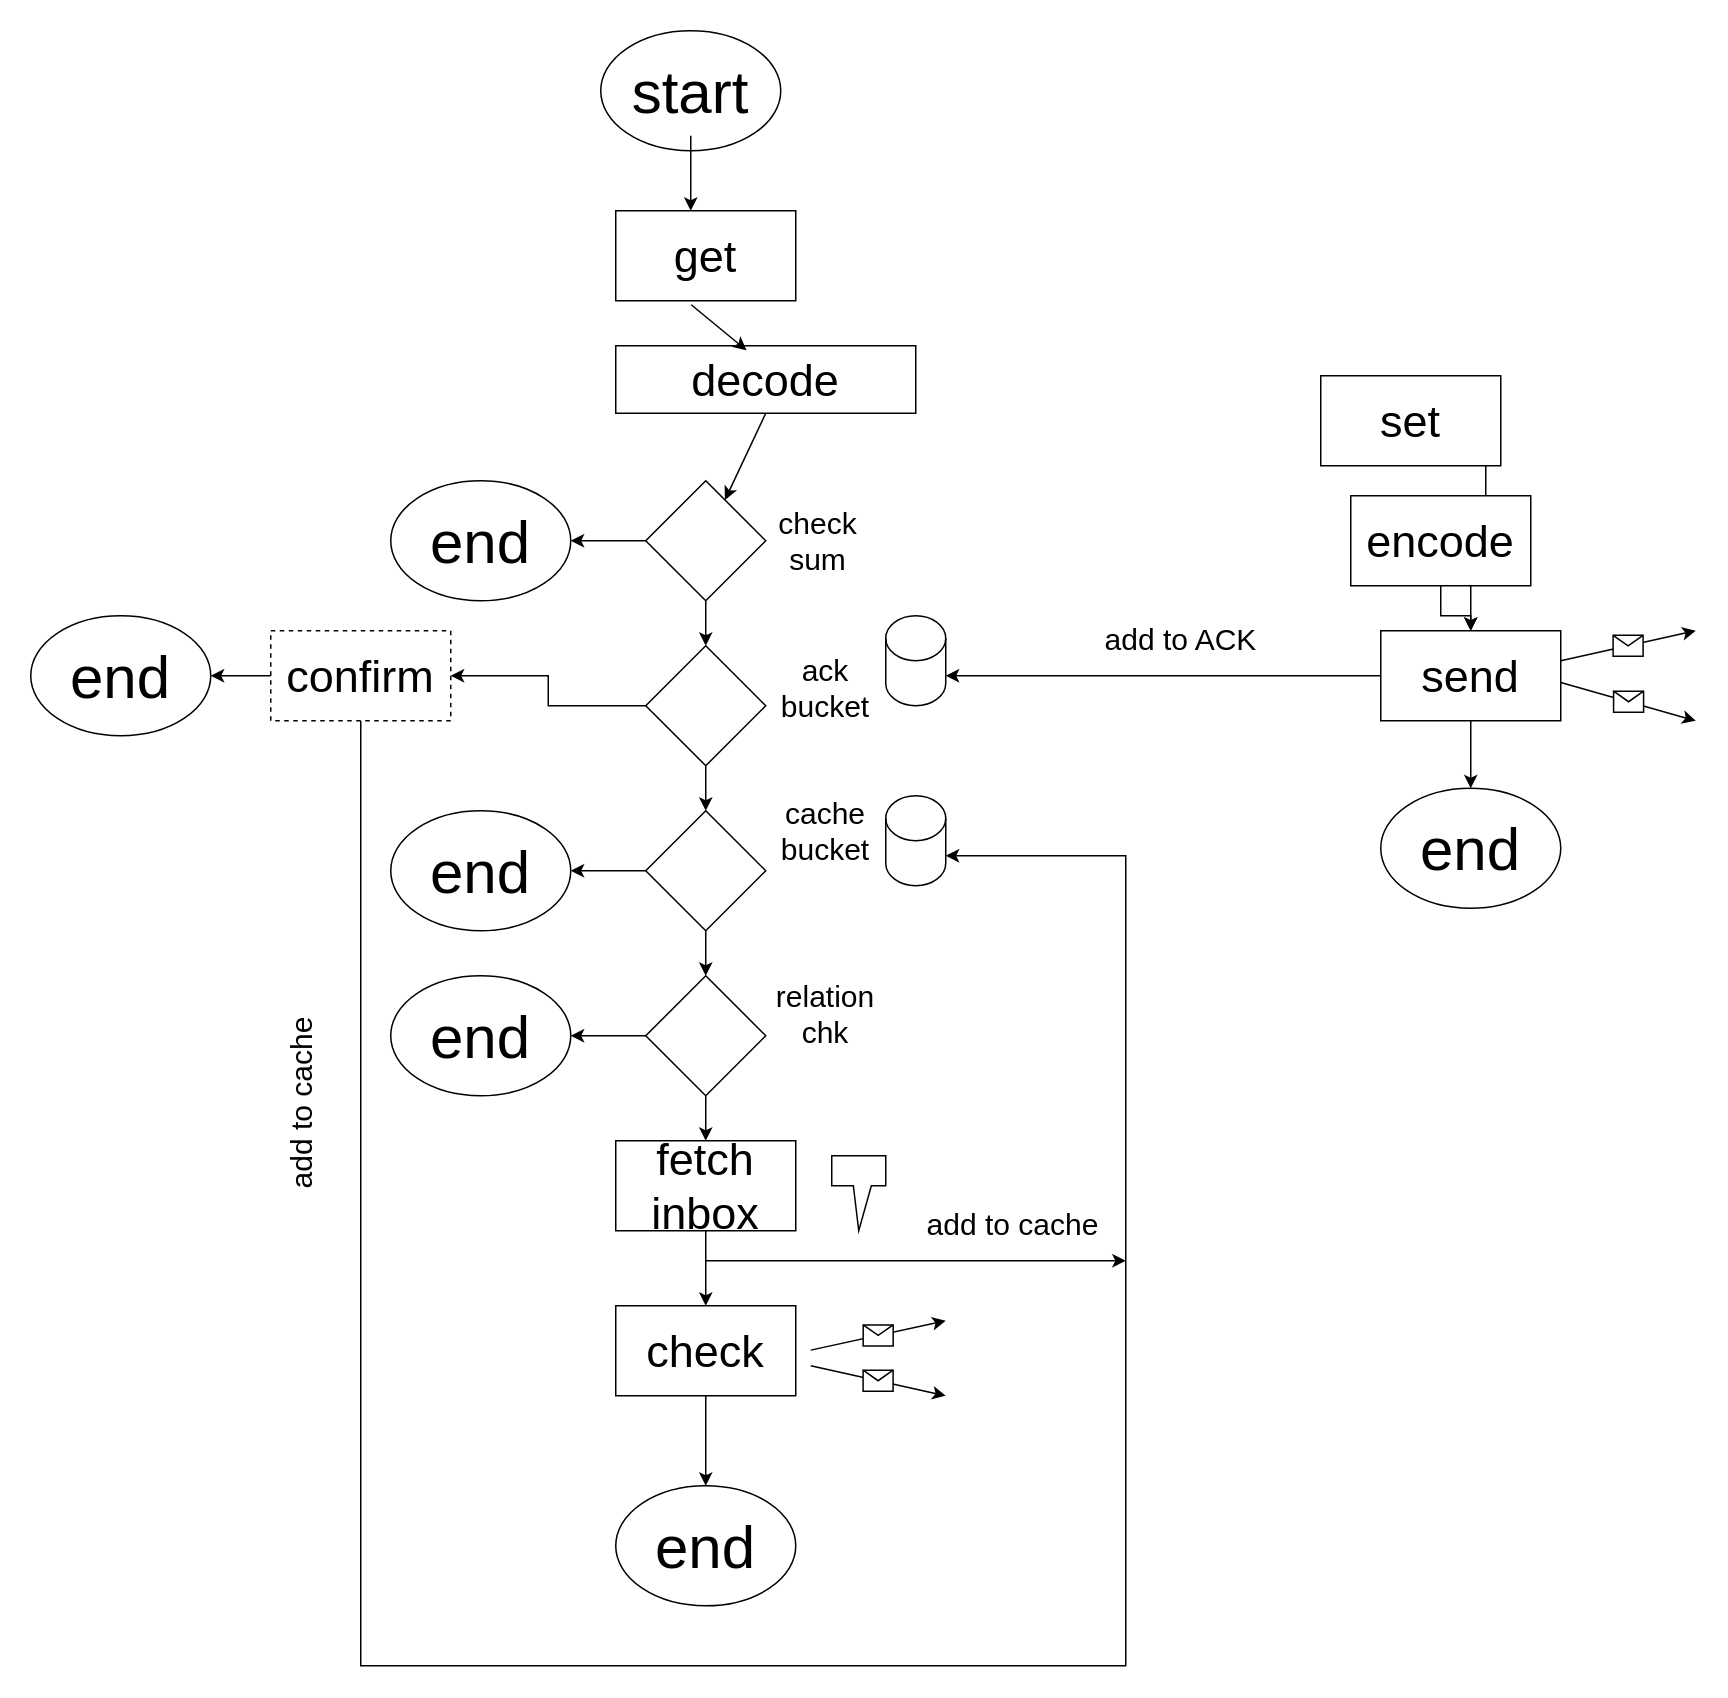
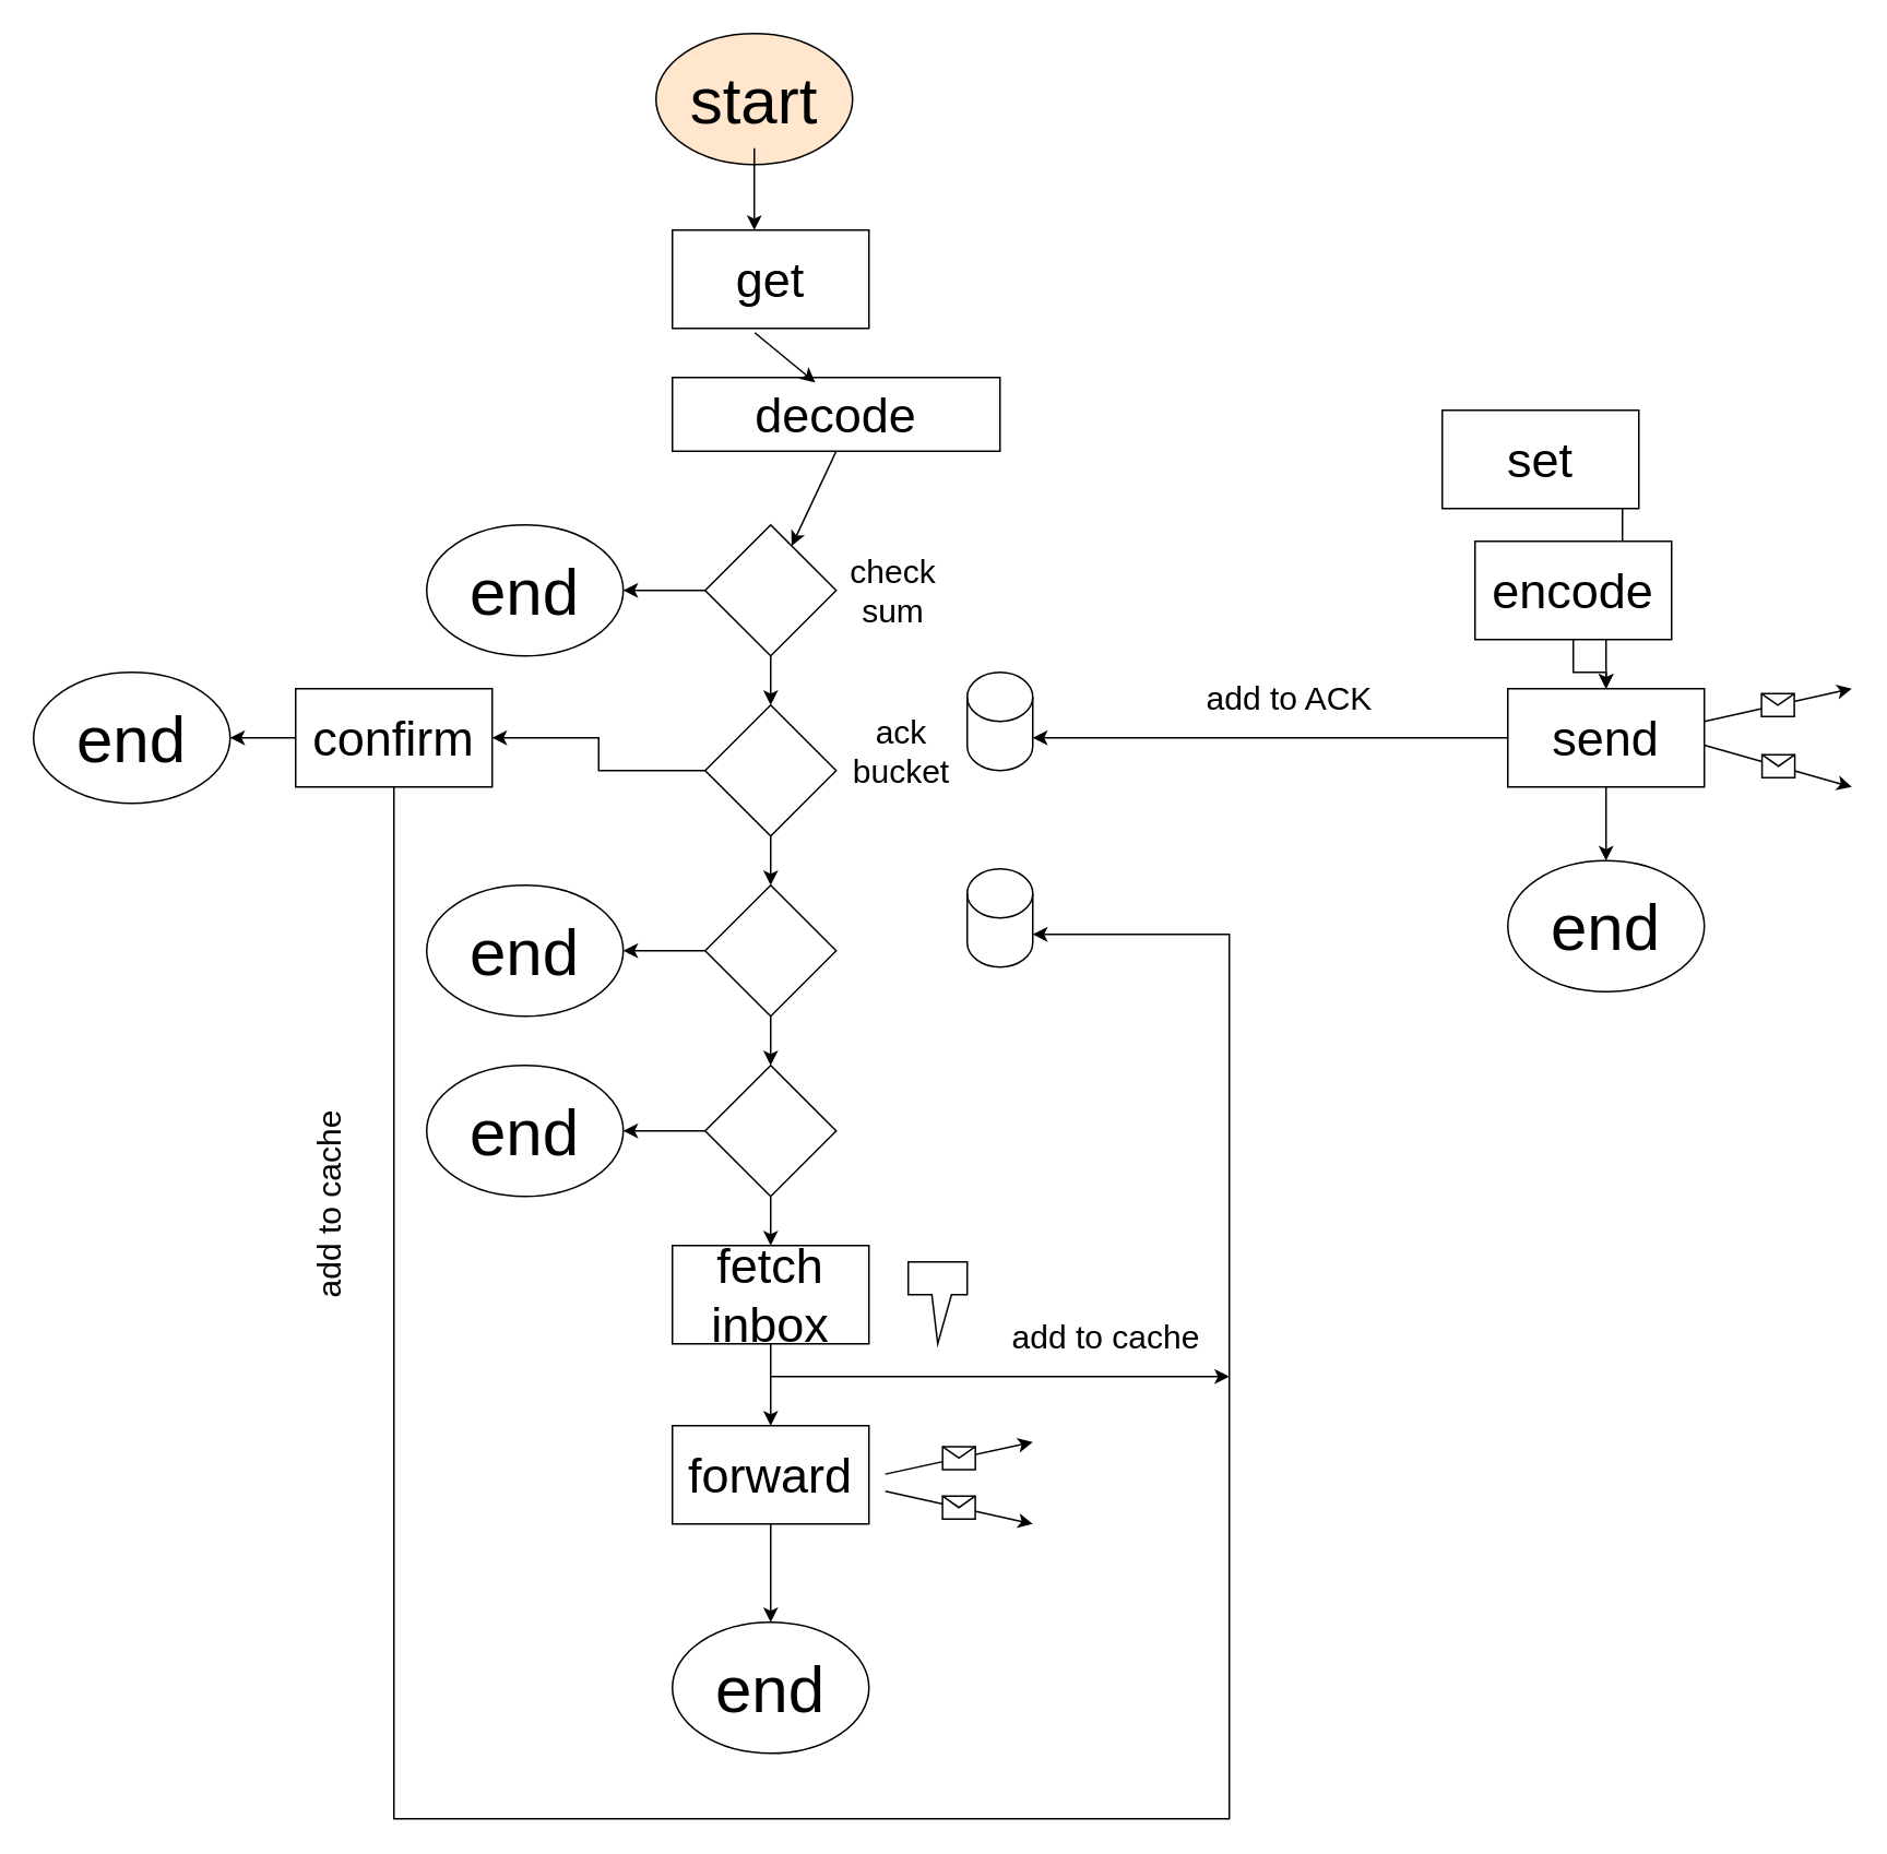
- <mxCell id="2" value="&lt;font style=&quot;font-size: 40px;&quot;&gt;start&lt;/font&gt;" style="ellipse;whiteSpace=wrap;html=1;" vertex="1" parent="1"><mxGeometry x="400" width="120" height="80" as="geometry" y="20" /></mxCell>
+ <mxCell id="2" value="&lt;font style=&quot;font-size: 40px;&quot;&gt;start&lt;/font&gt;" style="ellipse;whiteSpace=wrap;html=1;fillColor=#ffe6cc;" vertex="1" parent="1"><mxGeometry x="400" width="120" height="80" as="geometry" y="20" /></mxCell>
- <mxCell id="41" value="&lt;font style=&quot;font-size: 30px;&quot;&gt;confirm&lt;/font&gt;" style="whiteSpace=wrap;html=1;dashed=1;" vertex="1" parent="1"><mxGeometry x="180" y="420" width="120" height="60" as="geometry" /></mxCell>
+ <mxCell id="41" value="&lt;font style=&quot;font-size: 30px;&quot;&gt;confirm&lt;/font&gt;" style="whiteSpace=wrap;html=1;" vertex="1" parent="1"><mxGeometry x="180" y="420" width="120" height="60" as="geometry" /></mxCell>
- <mxCell id="29" value="&lt;font style=&quot;font-size: 20px;&quot;&gt;cache bucket&lt;/font&gt;&lt;div&gt;&lt;font style=&quot;font-size: 20px;&quot;&gt;&lt;br&gt;&lt;/font&gt;&lt;/div&gt;" style="text;html=1;align=center;verticalAlign=middle;whiteSpace=wrap;rounded=0;" vertex="1" parent="1"><mxGeometry x="520" y="550" width="60" height="30" as="geometry" /></mxCell>
- <mxCell id="30" value="&lt;font style=&quot;font-size: 20px;&quot;&gt;relation chk&lt;/font&gt;" style="text;html=1;align=center;verticalAlign=middle;whiteSpace=wrap;rounded=0;" vertex="1" parent="1"><mxGeometry x="520" y="660" width="60" height="30" as="geometry" /></mxCell>
- <mxCell id="14" value="&lt;font style=&quot;font-size: 30px;&quot;&gt;check&lt;/font&gt;" style="rounded=0;whiteSpace=wrap;html=1;" vertex="1" parent="1"><mxGeometry x="410" y="870" width="120" height="60" as="geometry" /></mxCell>
+ <mxCell id="14" value="&lt;font style=&quot;font-size: 30px;&quot;&gt;forward&lt;/font&gt;" style="rounded=0;whiteSpace=wrap;html=1;" vertex="1" parent="1"><mxGeometry x="410" y="870" width="120" height="60" as="geometry" /></mxCell>
